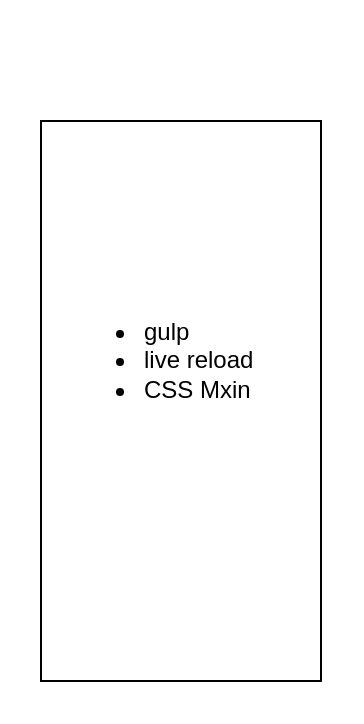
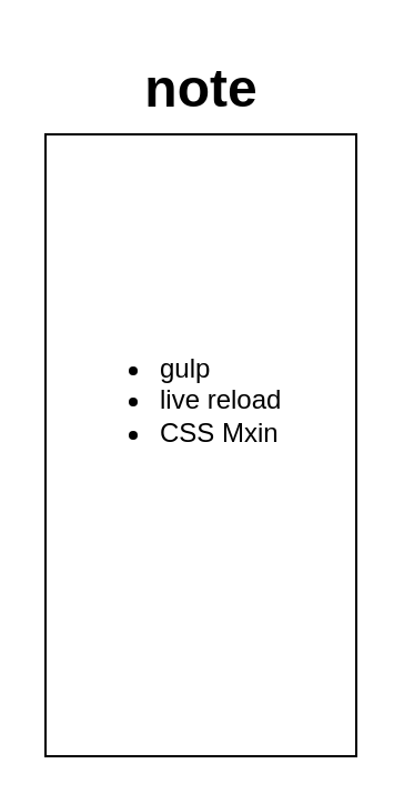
+ <mxCell id="4" value="note" style="text;strokeColor=none;fillColor=none;html=1;fontSize=24;fontStyle=1;verticalAlign=middle;align=center;" vertex="1" parent="1"><mxGeometry x="40" y="20" width="100" height="40" as="geometry" /></mxCell>
